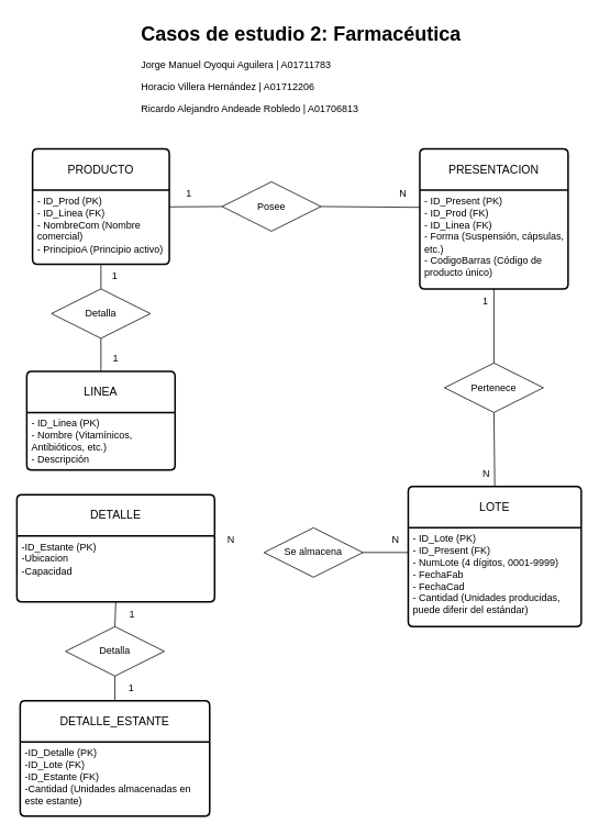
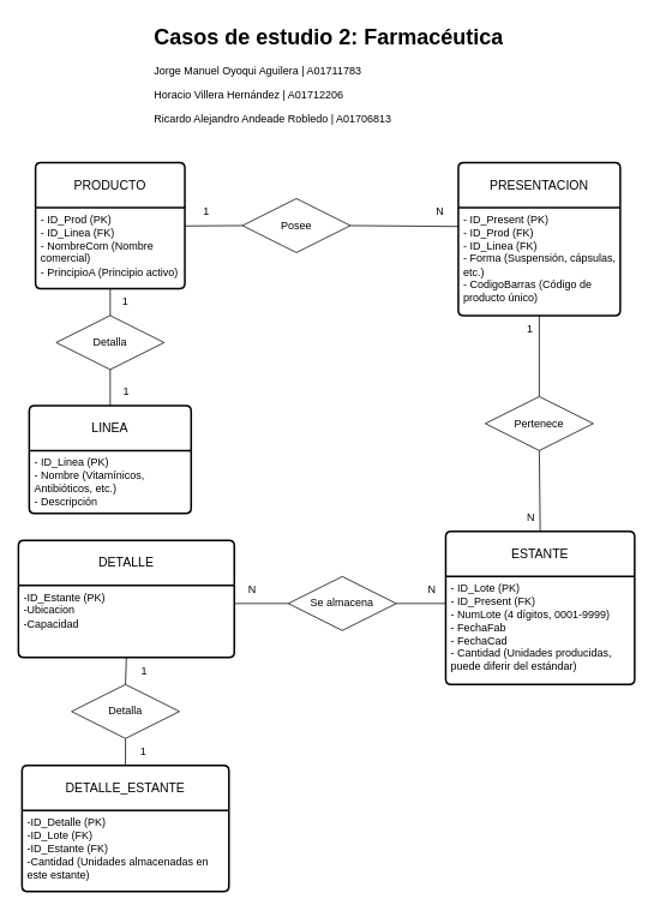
- <mxCell id="9" value="LOTE" style="swimlane;childLayout=stackLayout;horizontal=1;startSize=50;horizontalStack=0;rounded=1;fontSize=14;fontStyle=0;strokeWidth=2;resizeParent=0;resizeLast=1;shadow=0;dashed=0;align=center;arcSize=4;whiteSpace=wrap;html=1;" vertex="1" parent="1"><mxGeometry x="495" y="590" width="210" height="170" as="geometry" /></mxCell>
+ <mxCell id="9" value="ESTANTE" style="swimlane;childLayout=stackLayout;horizontal=1;startSize=50;horizontalStack=0;rounded=1;fontSize=14;fontStyle=0;strokeWidth=2;resizeParent=0;resizeLast=1;shadow=0;dashed=0;align=center;arcSize=4;whiteSpace=wrap;html=1;" vertex="1" parent="1"><mxGeometry x="495" y="590" width="210" height="170" as="geometry" /></mxCell>
+ <mxCell id="28" value="" style="endArrow=none;html=1;rounded=0;entryX=0;entryY=0.5;entryDx=0;entryDy=0;exitX=1;exitY=0.25;exitDx=0;exitDy=0;" edge="1" parent="1" source="12" target="26"><mxGeometry width="50" height="50" relative="1" as="geometry"><mxPoint x="300" y="800" as="sourcePoint" /><mxPoint x="350" y="750" as="targetPoint" /></mxGeometry></mxCell>
